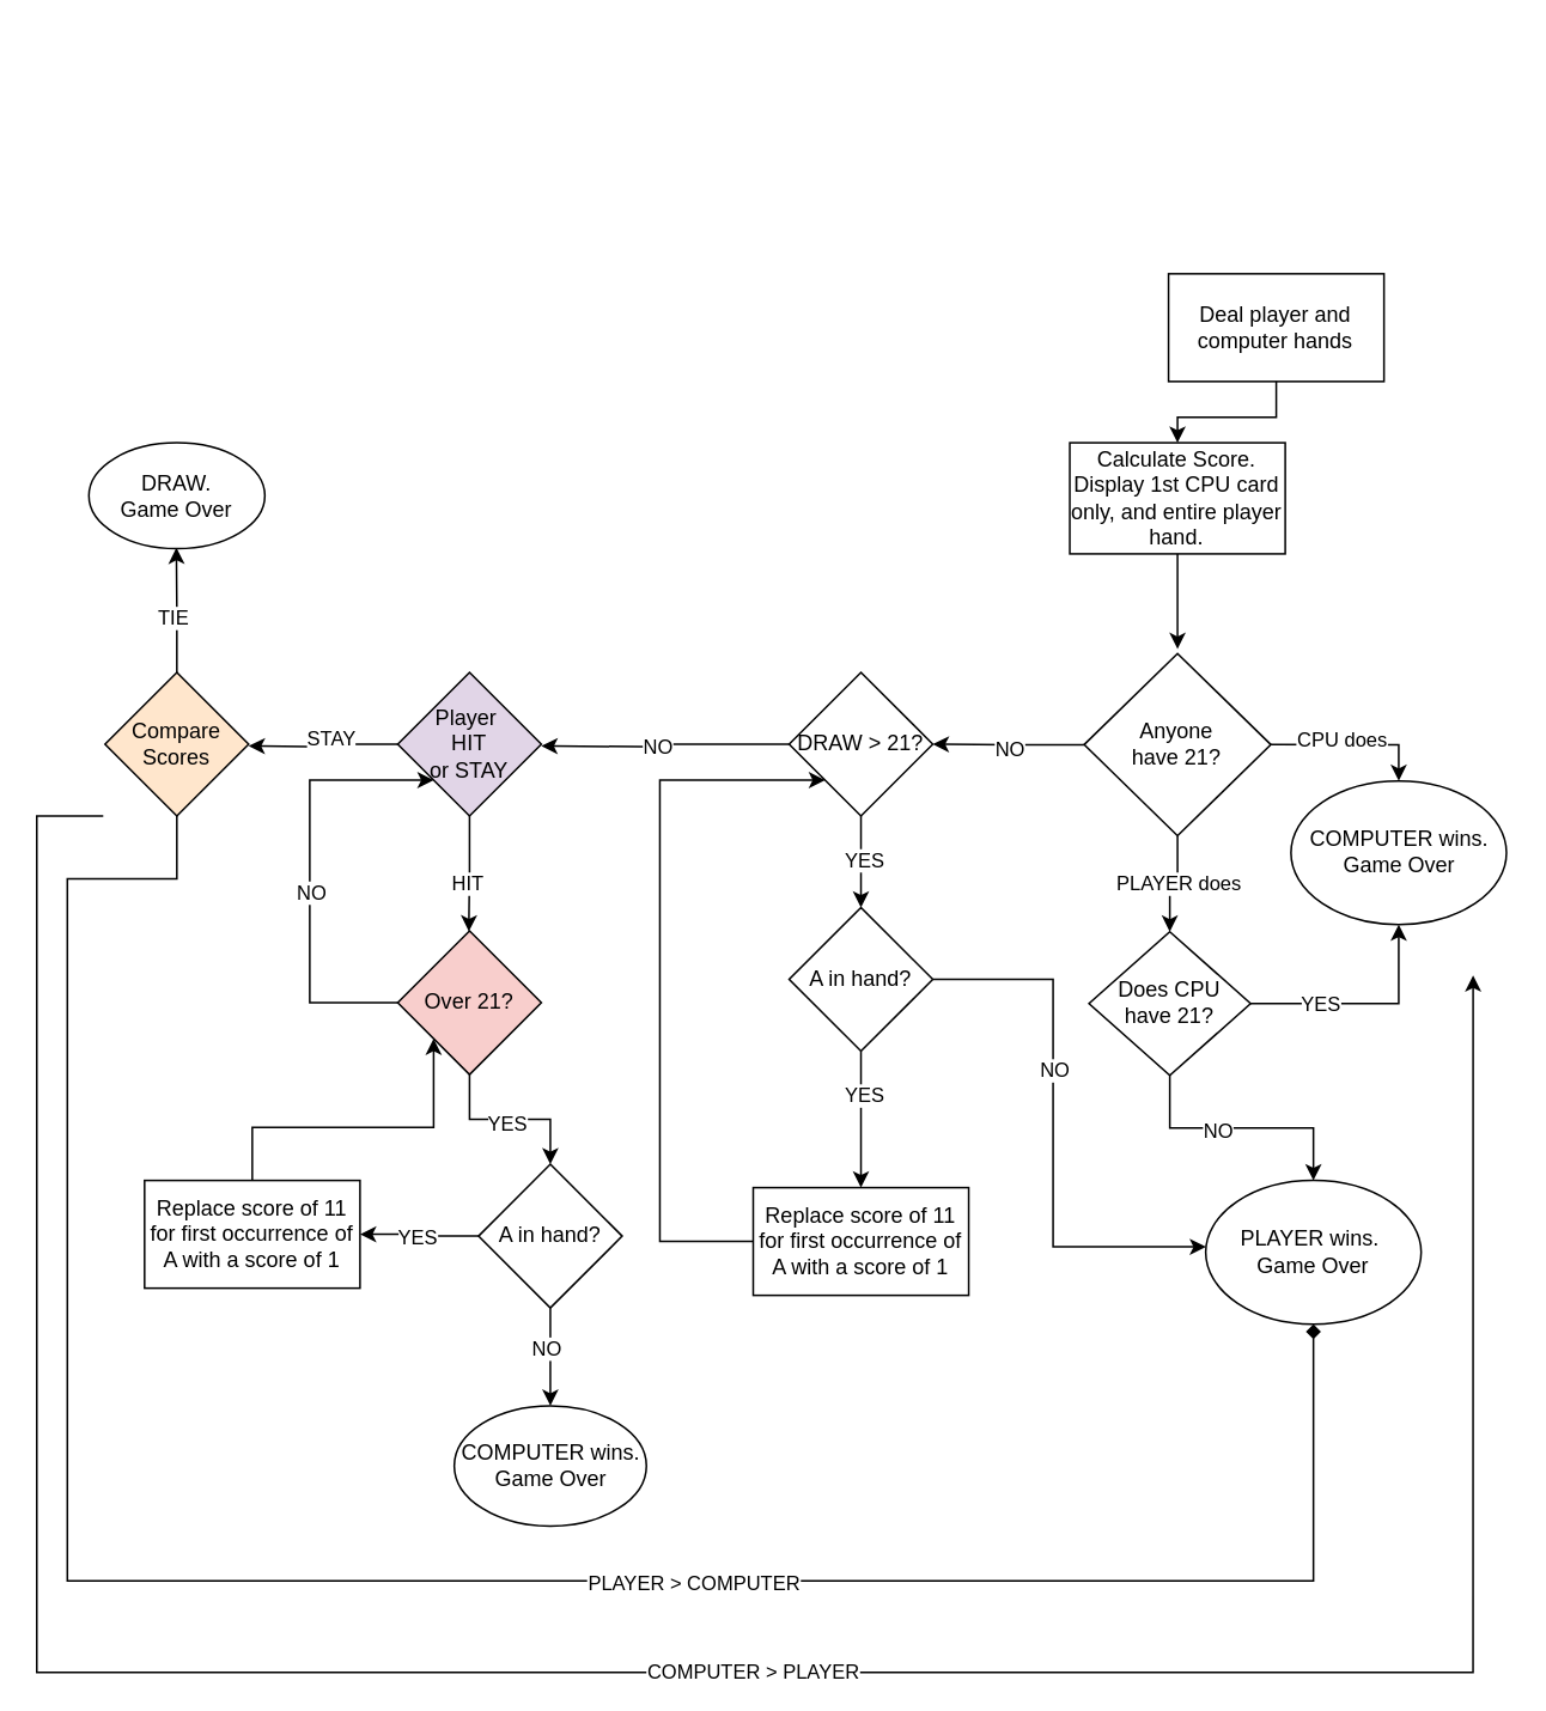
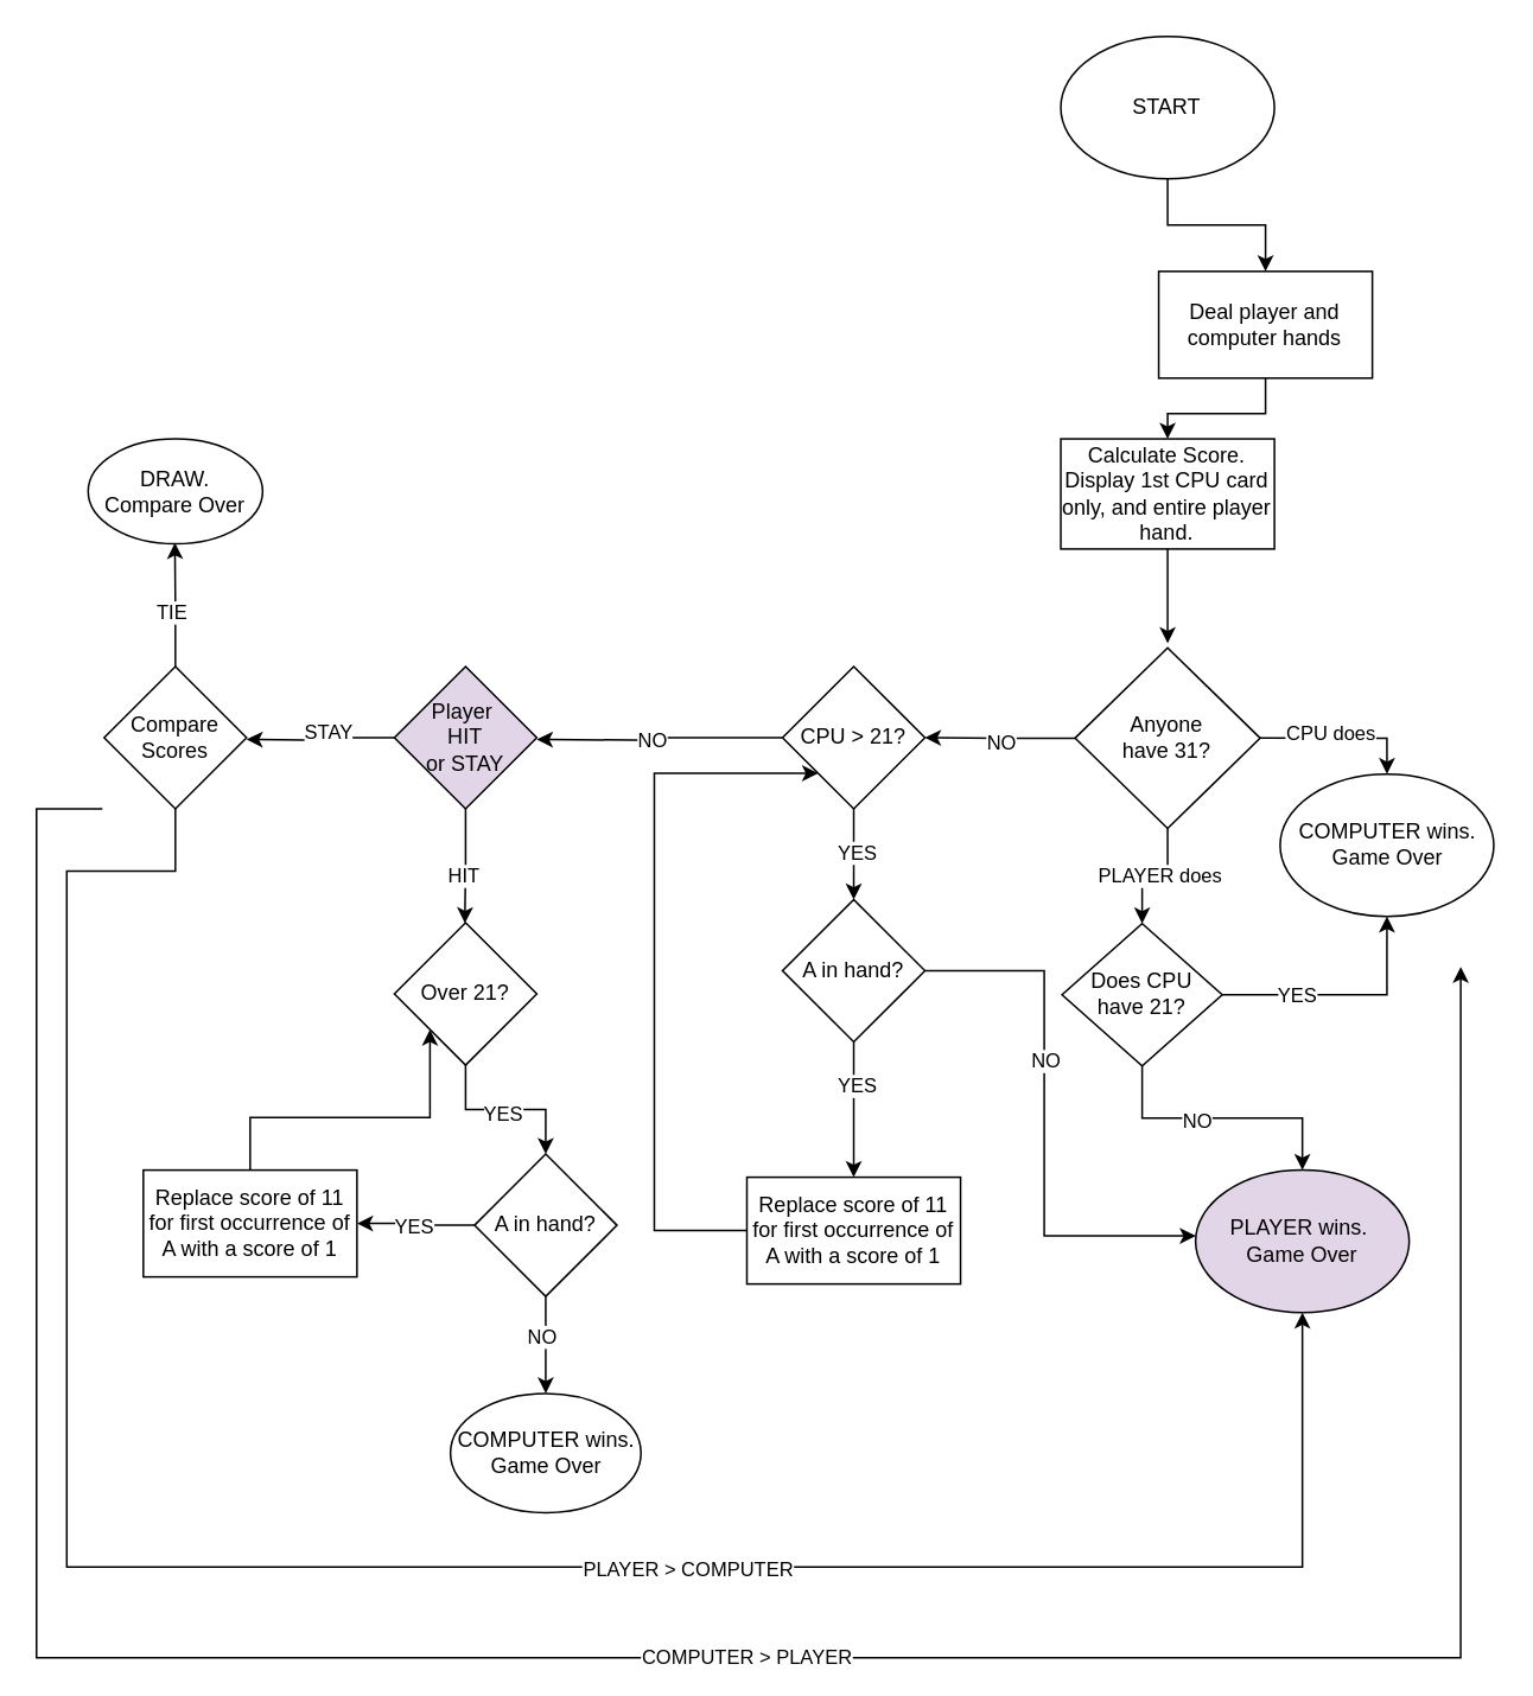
+ <mxCell id="3" value="START" style="ellipse;whiteSpace=wrap;html=1;" parent="1" vertex="1"><mxGeometry x="595.3" y="20" width="120" height="80" as="geometry" /></mxCell>
+ <mxCell id="2" style="edgeStyle=orthogonalEdgeStyle;rounded=0;orthogonalLoop=1;jettySize=auto;html=1;exitX=0.5;exitY=1;exitDx=0;exitDy=0;entryX=0.5;entryY=0;entryDx=0;entryDy=0;" parent="1" source="3" target="5" edge="1"><mxGeometry relative="1" as="geometry" /></mxCell>
- <mxCell id="46" value="DRAW.&lt;br&gt;Game Over" style="ellipse;whiteSpace=wrap;html=1;" parent="1" vertex="1"><mxGeometry x="49" y="246.12" width="98" height="59" as="geometry" /></mxCell>
+ <mxCell id="46" value="DRAW.&lt;br&gt;Compare Over" style="ellipse;whiteSpace=wrap;html=1;" parent="1" vertex="1"><mxGeometry x="49" y="246.12" width="98" height="59" as="geometry" /></mxCell>
- <mxCell id="45" value="Compare&lt;div&gt;Scores&lt;/div&gt;" style="rhombus;whiteSpace=wrap;html=1;fillColor=#ffe6cc;" parent="1" vertex="1"><mxGeometry x="58" y="374" width="80" height="80" as="geometry" /></mxCell>
+ <mxCell id="45" value="Compare&lt;div&gt;Scores&lt;/div&gt;" style="rhombus;whiteSpace=wrap;html=1;" parent="1" vertex="1"><mxGeometry x="58" y="374" width="80" height="80" as="geometry" /></mxCell>
- <mxCell id="26" value="DRAW &amp;gt; 21?" style="rhombus;whiteSpace=wrap;html=1;" parent="1" vertex="1"><mxGeometry x="439" y="374" width="80" height="80" as="geometry" /></mxCell>
+ <mxCell id="26" value="CPU &amp;gt; 21?" style="rhombus;whiteSpace=wrap;html=1;" parent="1" vertex="1"><mxGeometry x="439" y="374" width="80" height="80" as="geometry" /></mxCell>
- <mxCell id="13" value="&lt;div&gt;Anyone&lt;/div&gt;&lt;div&gt;have 21?&lt;/div&gt;" style="rhombus;whiteSpace=wrap;html=1;" parent="1" vertex="1"><mxGeometry x="603.3" y="363.53" width="104" height="101.47" as="geometry" /></mxCell>
+ <mxCell id="13" value="&lt;div&gt;Anyone&lt;/div&gt;&lt;div&gt;have 31?&lt;/div&gt;" style="rhombus;whiteSpace=wrap;html=1;" parent="1" vertex="1"><mxGeometry x="603.3" y="363.53" width="104" height="101.47" as="geometry" /></mxCell>
- <mxCell id="47" style="edgeStyle=orthogonalEdgeStyle;rounded=0;orthogonalLoop=1;jettySize=auto;html=1;entryX=0;entryY=1;entryDx=0;entryDy=0;" parent="1" source="51" target="38" edge="1"><mxGeometry relative="1" as="geometry"><Array as="points"><mxPoint x="172" y="558" /><mxPoint x="172" y="434" /></Array></mxGeometry></mxCell>
- <mxCell id="48" value="NO" style="edgeLabel;html=1;align=center;verticalAlign=middle;resizable=0;points=[];" parent="47" vertex="1" connectable="0"><mxGeometry x="-0.08" relative="1" as="geometry"><mxPoint as="offset" /></mxGeometry></mxCell>
- <mxCell id="51" value="Over 21?" style="rhombus;whiteSpace=wrap;html=1;fillColor=#f8cecc;" parent="1" vertex="1"><mxGeometry x="221" y="518" width="80" height="80" as="geometry" /></mxCell>
+ <mxCell id="51" value="Over 21?" style="rhombus;whiteSpace=wrap;html=1;" parent="1" vertex="1"><mxGeometry x="221" y="518" width="80" height="80" as="geometry" /></mxCell>
- <mxCell id="19" value="Does CPU&lt;div&gt;have 21?&lt;/div&gt;" style="rhombus;whiteSpace=wrap;html=1;" parent="1" vertex="1"><mxGeometry x="606" y="518.47" width="90" height="80" as="geometry" /></mxCell>
+ <mxCell id="19" value="Does CPU&lt;div&gt;have 21?&lt;/div&gt;" style="rhombus;whiteSpace=wrap;html=1;" parent="1" vertex="1"><mxGeometry x="596" y="518.47" width="90" height="80" as="geometry" /></mxCell>
- <mxCell id="20" value="PLAYER wins.&amp;nbsp;&lt;br&gt;Game Over" style="ellipse;whiteSpace=wrap;html=1;" parent="1" vertex="1"><mxGeometry x="670.999" y="656.999" width="120" height="80" as="geometry" /></mxCell>
+ <mxCell id="20" value="PLAYER wins.&amp;nbsp;&lt;br&gt;Game Over" style="ellipse;whiteSpace=wrap;html=1;fillColor=#e1d5e7;" parent="1" vertex="1"><mxGeometry x="670.999" y="656.999" width="120" height="80" as="geometry" /></mxCell>
- <mxCell id="39" style="edgeStyle=orthogonalEdgeStyle;rounded=0;orthogonalLoop=1;jettySize=auto;html=1;entryX=0.5;entryY=1;entryDx=0;entryDy=0;endArrow=diamond;" parent="1" source="45" target="20" edge="1"><mxGeometry relative="1" as="geometry"><Array as="points"><mxPoint x="98" y="489" /><mxPoint x="37" y="489" /><mxPoint x="37" y="880" /><mxPoint x="731" y="880" /></Array></mxGeometry></mxCell>
+ <mxCell id="39" style="edgeStyle=orthogonalEdgeStyle;rounded=0;orthogonalLoop=1;jettySize=auto;html=1;entryX=0.5;entryY=1;entryDx=0;entryDy=0;" parent="1" source="45" target="20" edge="1"><mxGeometry relative="1" as="geometry"><Array as="points"><mxPoint x="98" y="489" /><mxPoint x="37" y="489" /><mxPoint x="37" y="880" /><mxPoint x="731" y="880" /></Array></mxGeometry></mxCell>
